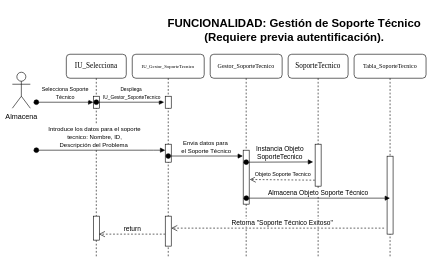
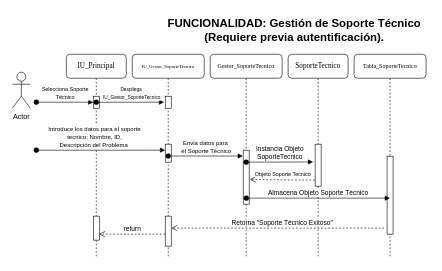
- <mxCell id="4" value="IU_Selecciona" style="shape=umlLifeline;perimeter=lifelinePerimeter;whiteSpace=wrap;html=1;container=1;collapsible=0;recursiveResize=0;outlineConnect=0;rounded=1;shadow=0;comic=0;labelBackgroundColor=none;strokeWidth=1;fontFamily=Verdana;fontSize=12;align=center;" vertex="1" parent="1"><mxGeometry x="110" y="90" width="100" height="340" as="geometry" /></mxCell>
+ <mxCell id="4" value="IU_Principal" style="shape=umlLifeline;perimeter=lifelinePerimeter;whiteSpace=wrap;html=1;container=1;collapsible=0;recursiveResize=0;outlineConnect=0;rounded=1;shadow=0;comic=0;labelBackgroundColor=none;strokeWidth=1;fontFamily=Verdana;fontSize=12;align=center;" vertex="1" parent="1"><mxGeometry x="110" y="90" width="100" height="340" as="geometry" /></mxCell>
- <mxCell id="6" value="Almacena" style="shape=umlActor;verticalLabelPosition=bottom;verticalAlign=top;html=1;outlineConnect=0;" vertex="1" parent="1"><mxGeometry x="20" y="120" width="30" height="60" as="geometry" /></mxCell>
+ <mxCell id="6" value="Actor" style="shape=umlActor;verticalLabelPosition=bottom;verticalAlign=top;html=1;outlineConnect=0;" vertex="1" parent="1"><mxGeometry x="20" y="120" width="30" height="60" as="geometry" /></mxCell>
